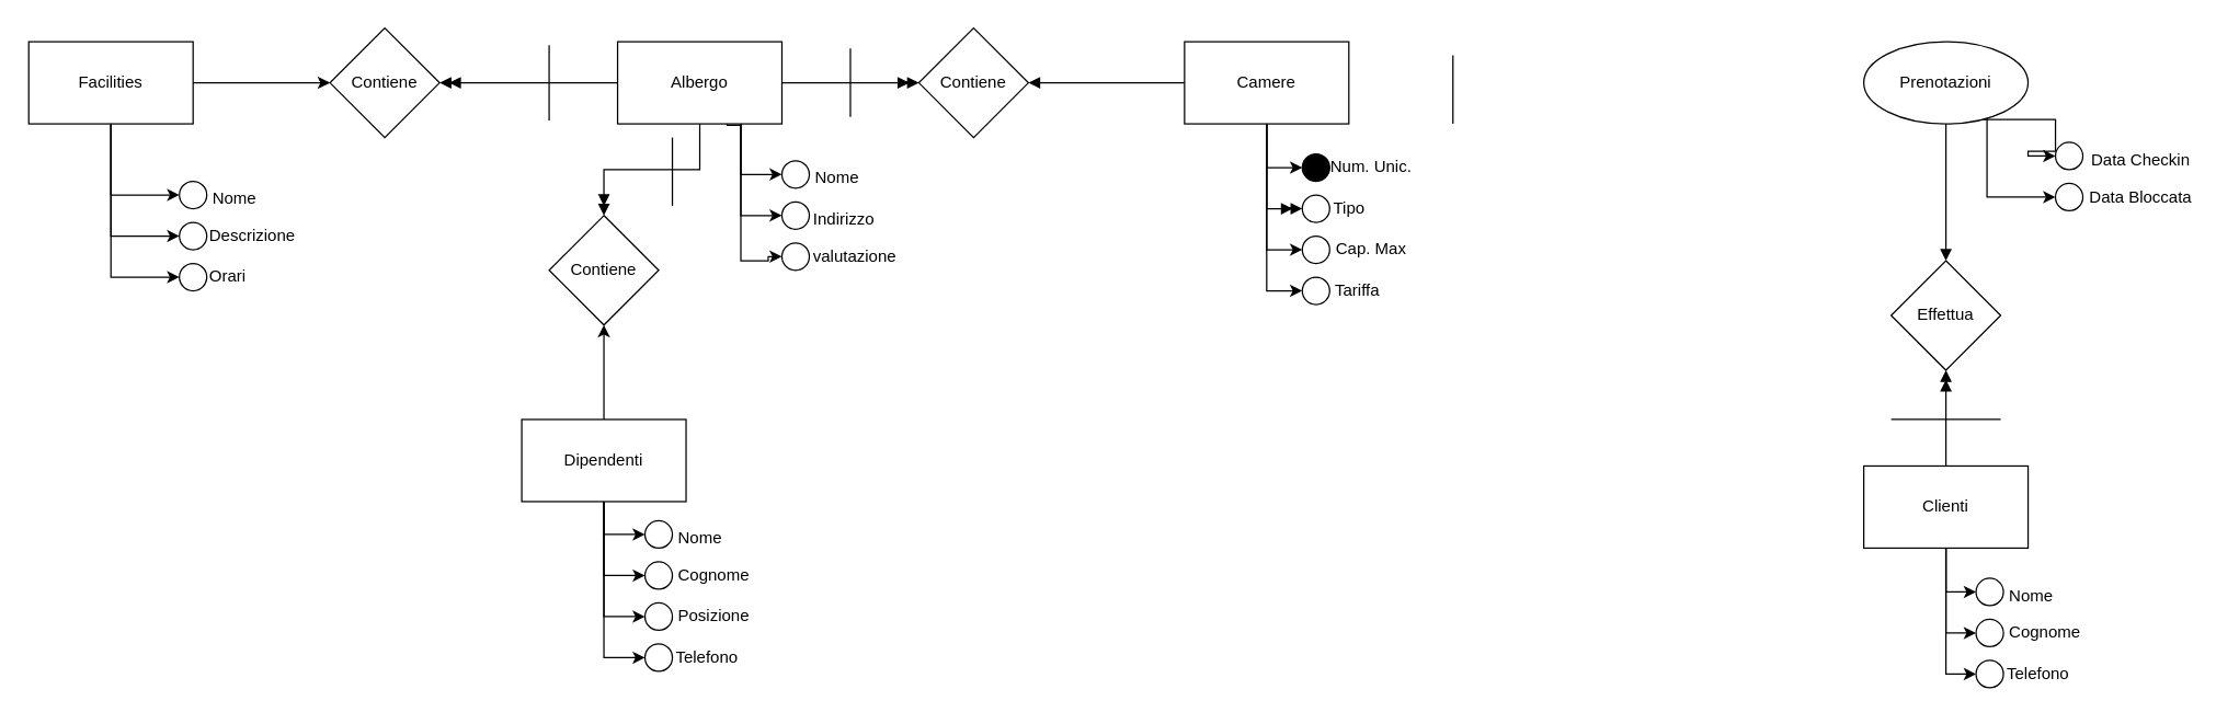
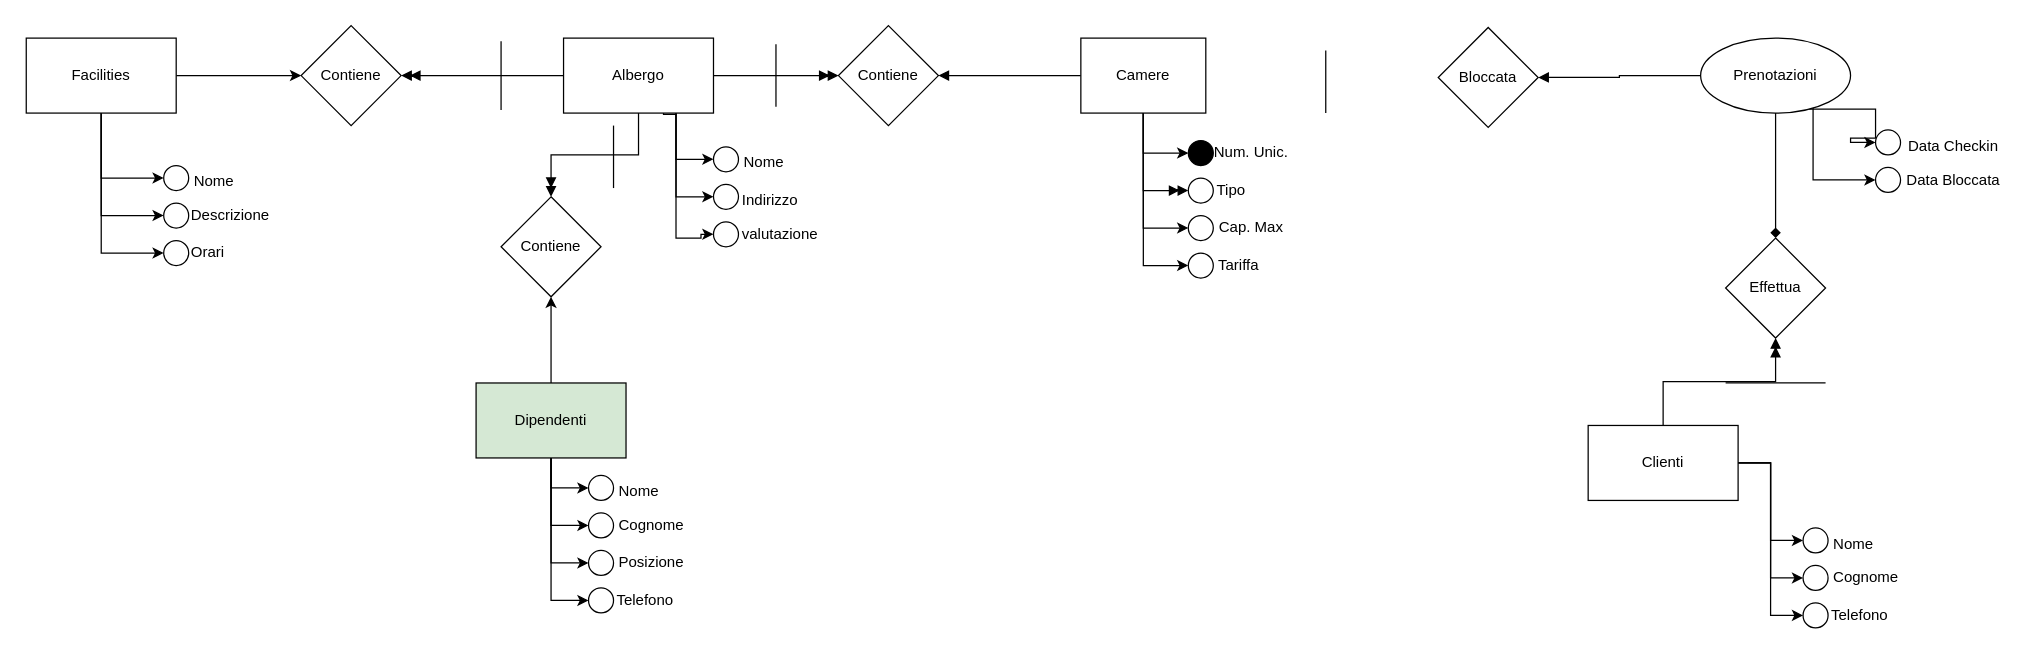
- <mxCell id="19" value="Camere" style="rounded=0;whiteSpace=wrap;html=1;" vertex="1" parent="1"><mxGeometry x="864" y="30" width="120" height="60" as="geometry" /></mxCell>
+ <mxCell id="19" value="Camere" style="rounded=0;whiteSpace=wrap;html=1;" vertex="1" parent="1"><mxGeometry x="864" y="30" width="100" height="60" as="geometry" /></mxCell>
+ <mxCell id="4" style="edgeStyle=orthogonalEdgeStyle;rounded=0;orthogonalLoop=1;jettySize=auto;html=1;entryX=0.5;entryY=0;entryDx=0;entryDy=0;endArrow=block;endFill=1;" edge="1" parent="1" source="6" target="80"><mxGeometry relative="1" as="geometry" /></mxCell>
+ <mxCell id="80" value="Bloccata" style="rhombus;whiteSpace=wrap;html=1;rounded=0;direction=south;" vertex="1" parent="1"><mxGeometry x="1150" y="21.5" width="80" height="80" as="geometry" /></mxCell>
- <mxCell id="2" style="edgeStyle=orthogonalEdgeStyle;rounded=0;orthogonalLoop=1;jettySize=auto;html=1;entryX=0.5;entryY=0;entryDx=0;entryDy=0;endArrow=block;endFill=1;" edge="1" parent="1" source="6" target="74"><mxGeometry relative="1" as="geometry" /></mxCell>
+ <mxCell id="2" style="edgeStyle=orthogonalEdgeStyle;rounded=0;orthogonalLoop=1;jettySize=auto;html=1;entryX=0.5;entryY=0;entryDx=0;entryDy=0;endArrow=diamond;endFill=1;" edge="1" parent="1" source="6" target="74"><mxGeometry relative="1" as="geometry" /></mxCell>
- <mxCell id="30" value="Dipendenti" style="rounded=0;whiteSpace=wrap;html=1;" vertex="1" parent="1"><mxGeometry x="380" y="306" width="120" height="60" as="geometry" /></mxCell>
+ <mxCell id="30" value="Dipendenti" style="rounded=0;whiteSpace=wrap;html=1;fillColor=#d5e8d4;" vertex="1" parent="1"><mxGeometry x="380" y="306" width="120" height="60" as="geometry" /></mxCell>
- <mxCell id="24" value="Clienti" style="rounded=0;whiteSpace=wrap;html=1;" vertex="1" parent="1"><mxGeometry x="1360" y="340" width="120" height="60" as="geometry" /></mxCell>
+ <mxCell id="24" value="Clienti" style="rounded=0;whiteSpace=wrap;html=1;" vertex="1" parent="1"><mxGeometry x="1270" y="340" width="120" height="60" as="geometry" /></mxCell>
